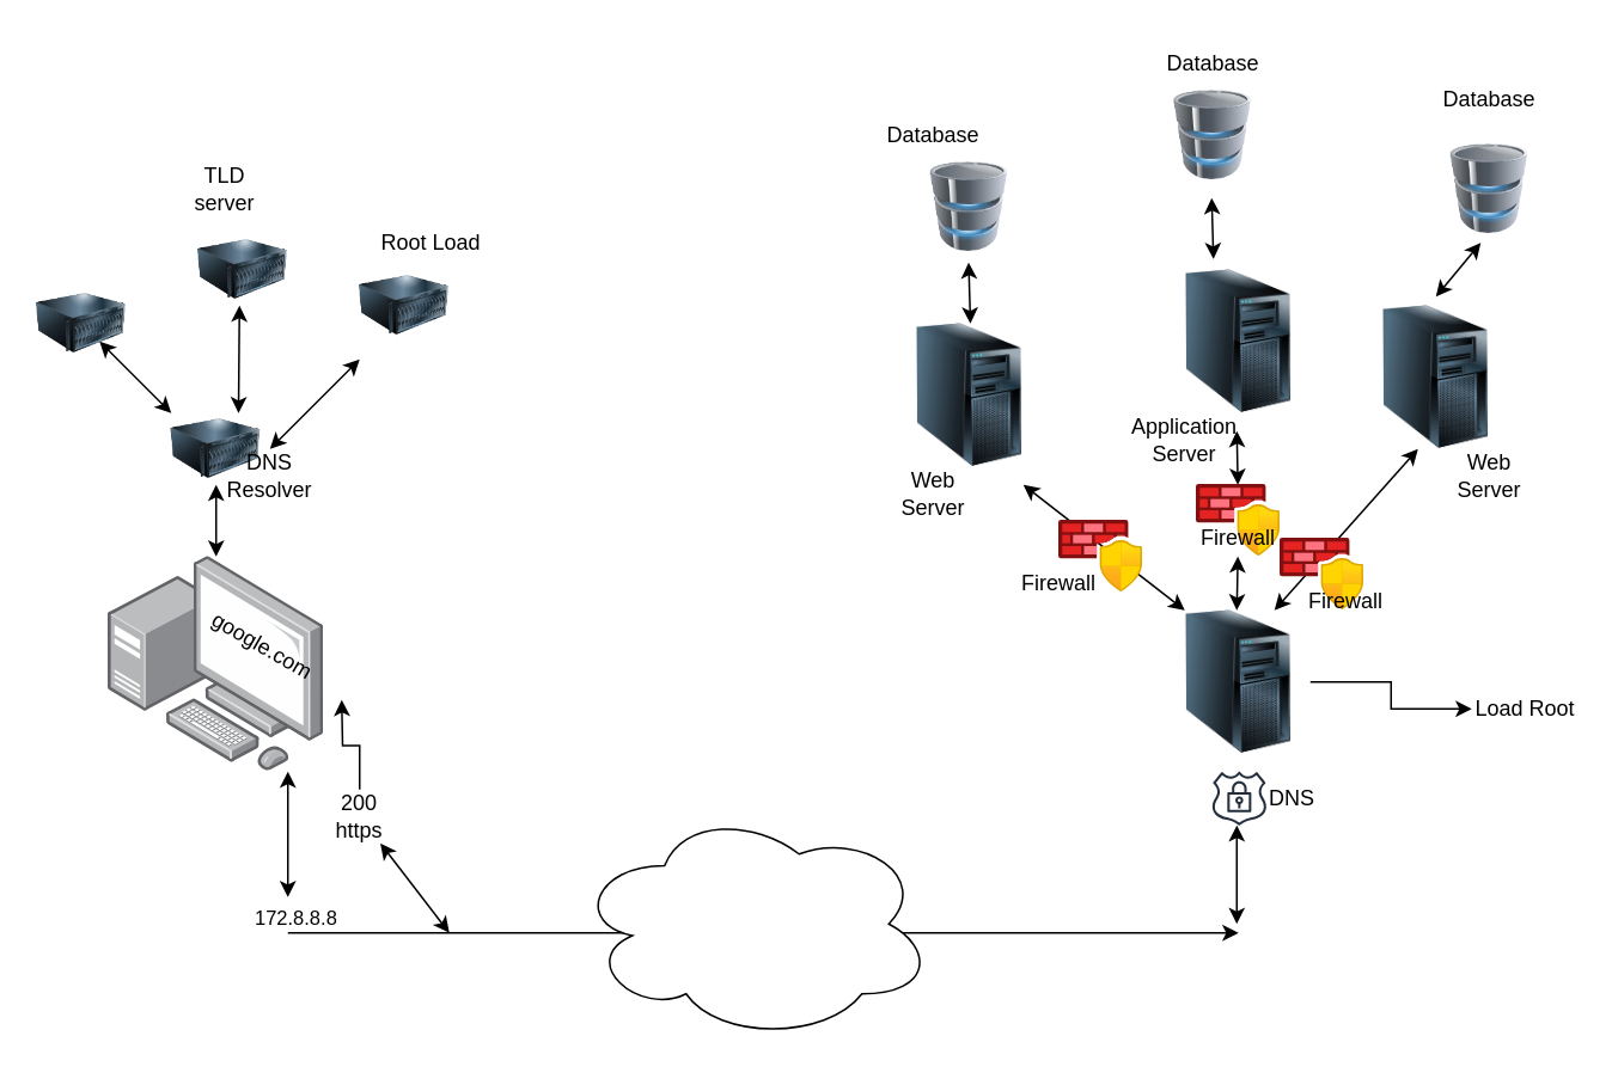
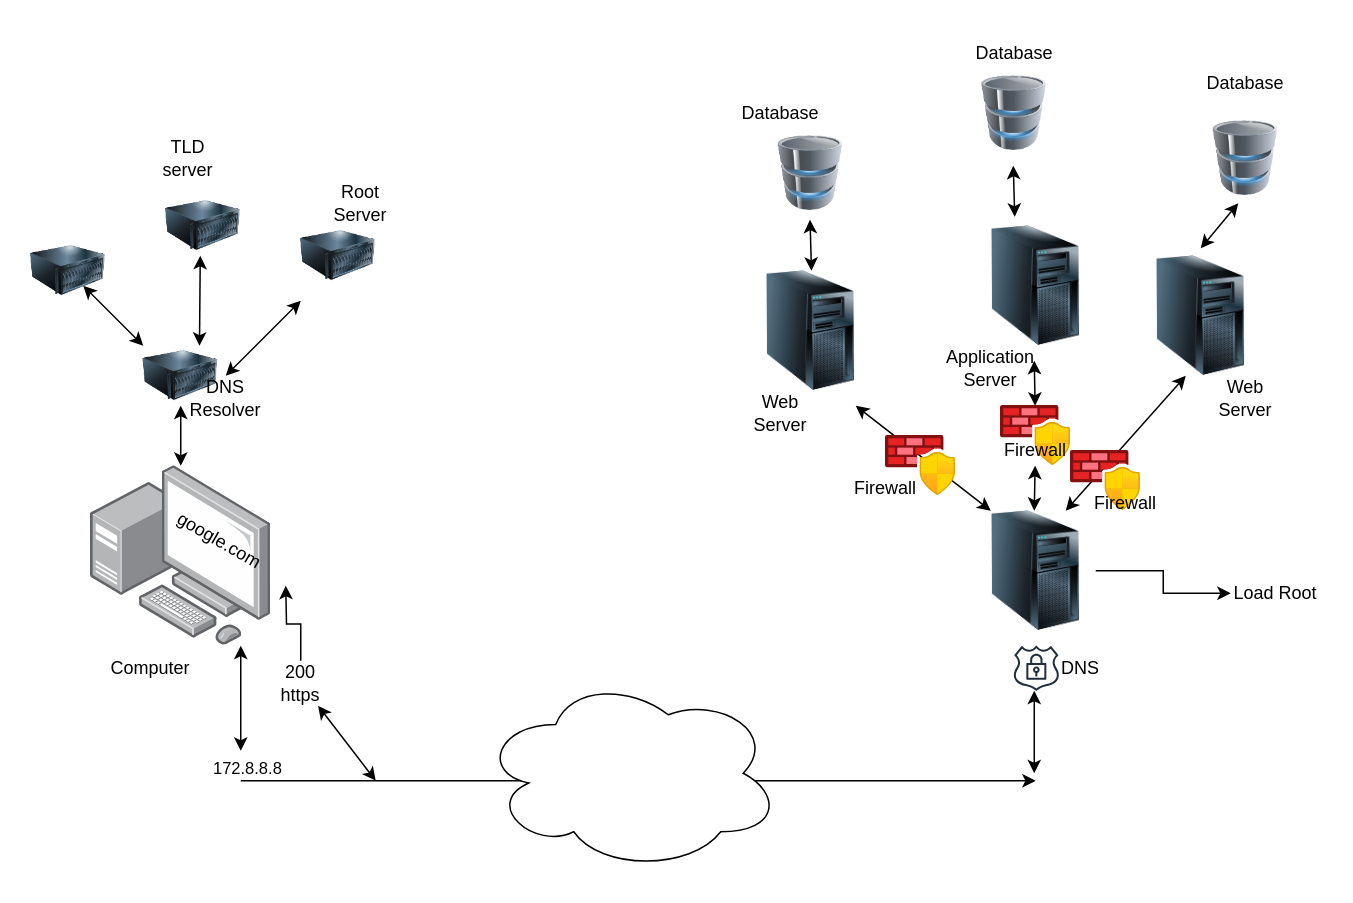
- <mxCell id="46" value="Root Load" style="text;html=1;strokeColor=none;fillColor=none;align=center;verticalAlign=middle;whiteSpace=wrap;rounded=0;" vertex="1" parent="1"><mxGeometry x="210" y="120" width="60" height="30" as="geometry" /></mxCell>
+ <mxCell id="46" value="Root Server" style="text;html=1;strokeColor=none;fillColor=none;align=center;verticalAlign=middle;whiteSpace=wrap;rounded=0;" vertex="1" parent="1"><mxGeometry x="210" y="120" width="60" height="30" as="geometry" /></mxCell>
+ <mxCell id="43" value="Computer" style="text;html=1;strokeColor=none;fillColor=none;align=center;verticalAlign=middle;whiteSpace=wrap;rounded=0;" vertex="1" parent="1"><mxGeometry x="70" y="430" width="60" height="30" as="geometry" /></mxCell>
